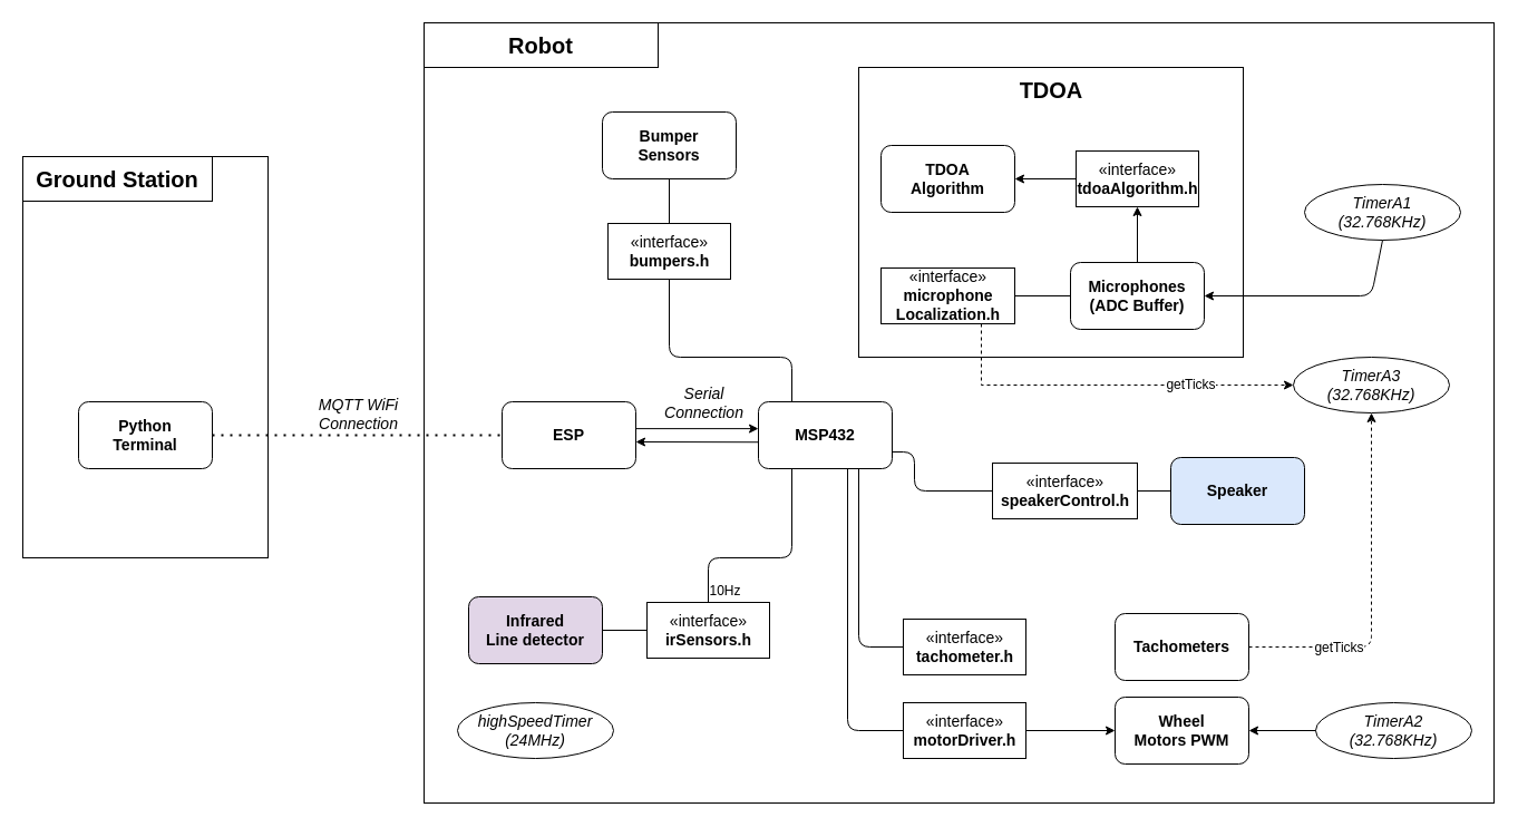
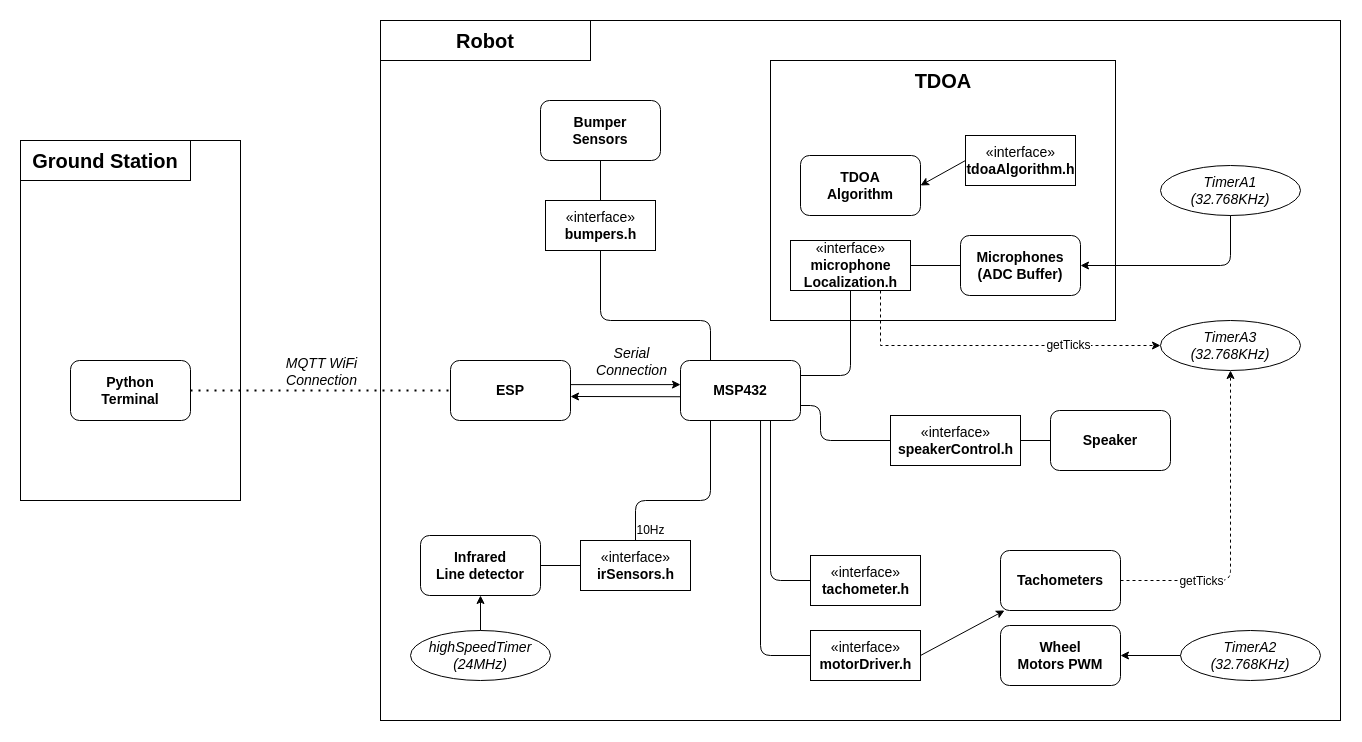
- <mxCell id="29" value="TDOA&lt;br&gt;Algorithm" style="rounded=1;whiteSpace=wrap;html=1;fontSize=14;fontStyle=1" parent="1" vertex="1"><mxGeometry x="790" y="130" width="120" height="60" as="geometry" /></mxCell>
+ <mxCell id="29" value="TDOA&lt;br&gt;Algorithm" style="rounded=1;whiteSpace=wrap;html=1;fontSize=14;fontStyle=1" parent="1" vertex="1"><mxGeometry x="800" y="155" width="120" height="60" as="geometry" /></mxCell>
- <mxCell id="44" value="TimerA1&lt;br&gt;(32.768KHz)" style="ellipse;whiteSpace=wrap;html=1;fillColor=none;fontSize=14;fontStyle=2" parent="1" vertex="1"><mxGeometry x="1170" y="165" width="140" height="50" as="geometry" /></mxCell>
+ <mxCell id="44" value="TimerA1&lt;br&gt;(32.768KHz)" style="ellipse;whiteSpace=wrap;html=1;fillColor=none;fontSize=14;fontStyle=2" parent="1" vertex="1"><mxGeometry x="1160" y="165" width="140" height="50" as="geometry" /></mxCell>
- <mxCell id="47" value="" style="endArrow=none;html=1;exitX=0.5;exitY=1;exitDx=0;exitDy=0;entryX=0.5;entryY=0;entryDx=0;entryDy=0;startArrow=classic;startFill=1;" parent="1" source="36" target="11" edge="1"><mxGeometry width="50" height="50" relative="1" as="geometry"><mxPoint x="970" y="275" as="sourcePoint" /><mxPoint x="920" y="275" as="targetPoint" /></mxGeometry></mxCell>
+ <mxCell id="37" value="" style="endArrow=none;html=1;exitX=1;exitY=0.25;exitDx=0;exitDy=0;" parent="1" source="9" target="32" edge="1"><mxGeometry width="50" height="50" relative="1" as="geometry"><mxPoint x="990" y="325" as="sourcePoint" /><mxPoint x="1020" y="325" as="targetPoint" /><Array as="points"><mxPoint x="850" y="375" /></Array></mxGeometry></mxCell>
- <mxCell id="10" value="Speaker" style="rounded=1;whiteSpace=wrap;html=1;fontSize=14;fontStyle=1;fillColor=#dae8fc;" parent="1" vertex="1"><mxGeometry x="1050" y="410" width="120" height="60" as="geometry" /></mxCell>
+ <mxCell id="10" value="Speaker" style="rounded=1;whiteSpace=wrap;html=1;fontSize=14;fontStyle=1" parent="1" vertex="1"><mxGeometry x="1050" y="410" width="120" height="60" as="geometry" /></mxCell>
- <mxCell id="12" value="Infrared&lt;br style=&quot;font-size: 14px&quot;&gt;Line detector" style="rounded=1;whiteSpace=wrap;html=1;fontSize=14;fontStyle=1;fillColor=#e1d5e7;" parent="1" vertex="1"><mxGeometry x="420" y="535" width="120" height="60" as="geometry" /></mxCell>
+ <mxCell id="12" value="Infrared&lt;br style=&quot;font-size: 14px&quot;&gt;Line detector" style="rounded=1;whiteSpace=wrap;html=1;fontSize=14;fontStyle=1" parent="1" vertex="1"><mxGeometry x="420" y="535" width="120" height="60" as="geometry" /></mxCell>
+ <mxCell id="43" value="" style="endArrow=none;html=1;fontSize=14;exitX=0.5;exitY=1;exitDx=0;exitDy=0;entryX=0.5;entryY=0;entryDx=0;entryDy=0;startArrow=classic;startFill=1;endFill=0;" parent="1" source="12" target="42" edge="1"><mxGeometry width="50" height="50" relative="1" as="geometry"><mxPoint x="840" y="450" as="sourcePoint" /><mxPoint x="890" y="400" as="targetPoint" /></mxGeometry></mxCell>
- <mxCell id="39" value="" style="endArrow=classic;html=1;exitX=1;exitY=0.5;exitDx=0;exitDy=0;entryX=0;entryY=0.5;entryDx=0;entryDy=0;endFill=1;" parent="1" source="38" target="28" edge="1"><mxGeometry width="50" height="50" relative="1" as="geometry"><mxPoint x="930" y="590" as="sourcePoint" /><mxPoint x="1010" y="590" as="targetPoint" /></mxGeometry></mxCell>
+ <mxCell id="39" value="" style="endArrow=classic;html=1;exitX=1;exitY=0.5;exitDx=0;exitDy=0;endFill=1;" parent="1" source="38" target="34" edge="1"><mxGeometry width="50" height="50" relative="1" as="geometry"><mxPoint x="930" y="590" as="sourcePoint" /><mxPoint x="1010" y="590" as="targetPoint" /></mxGeometry></mxCell>
